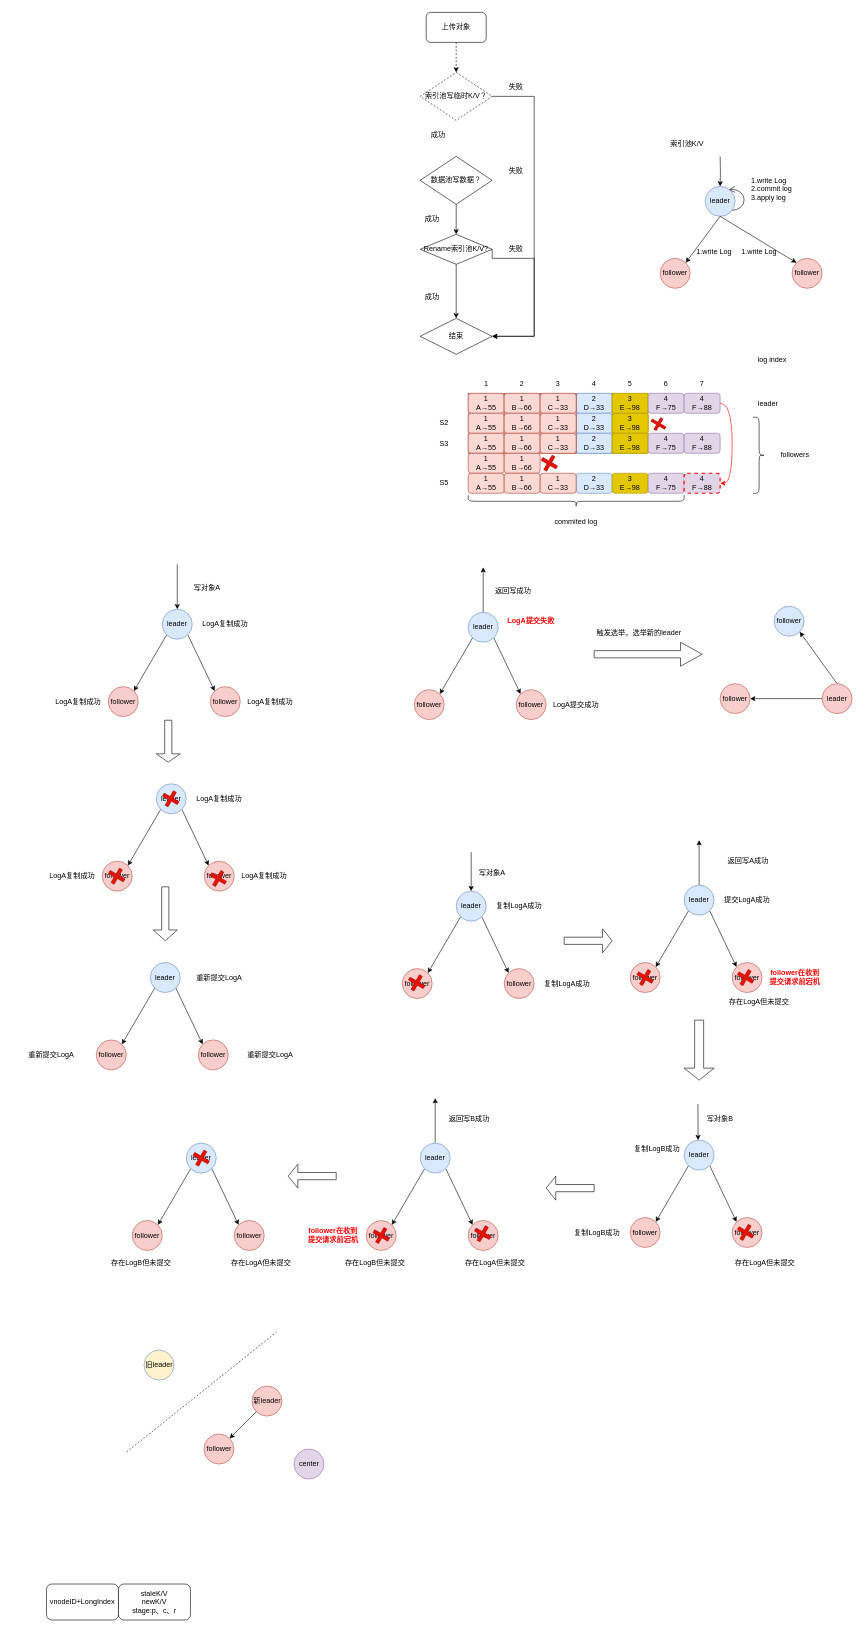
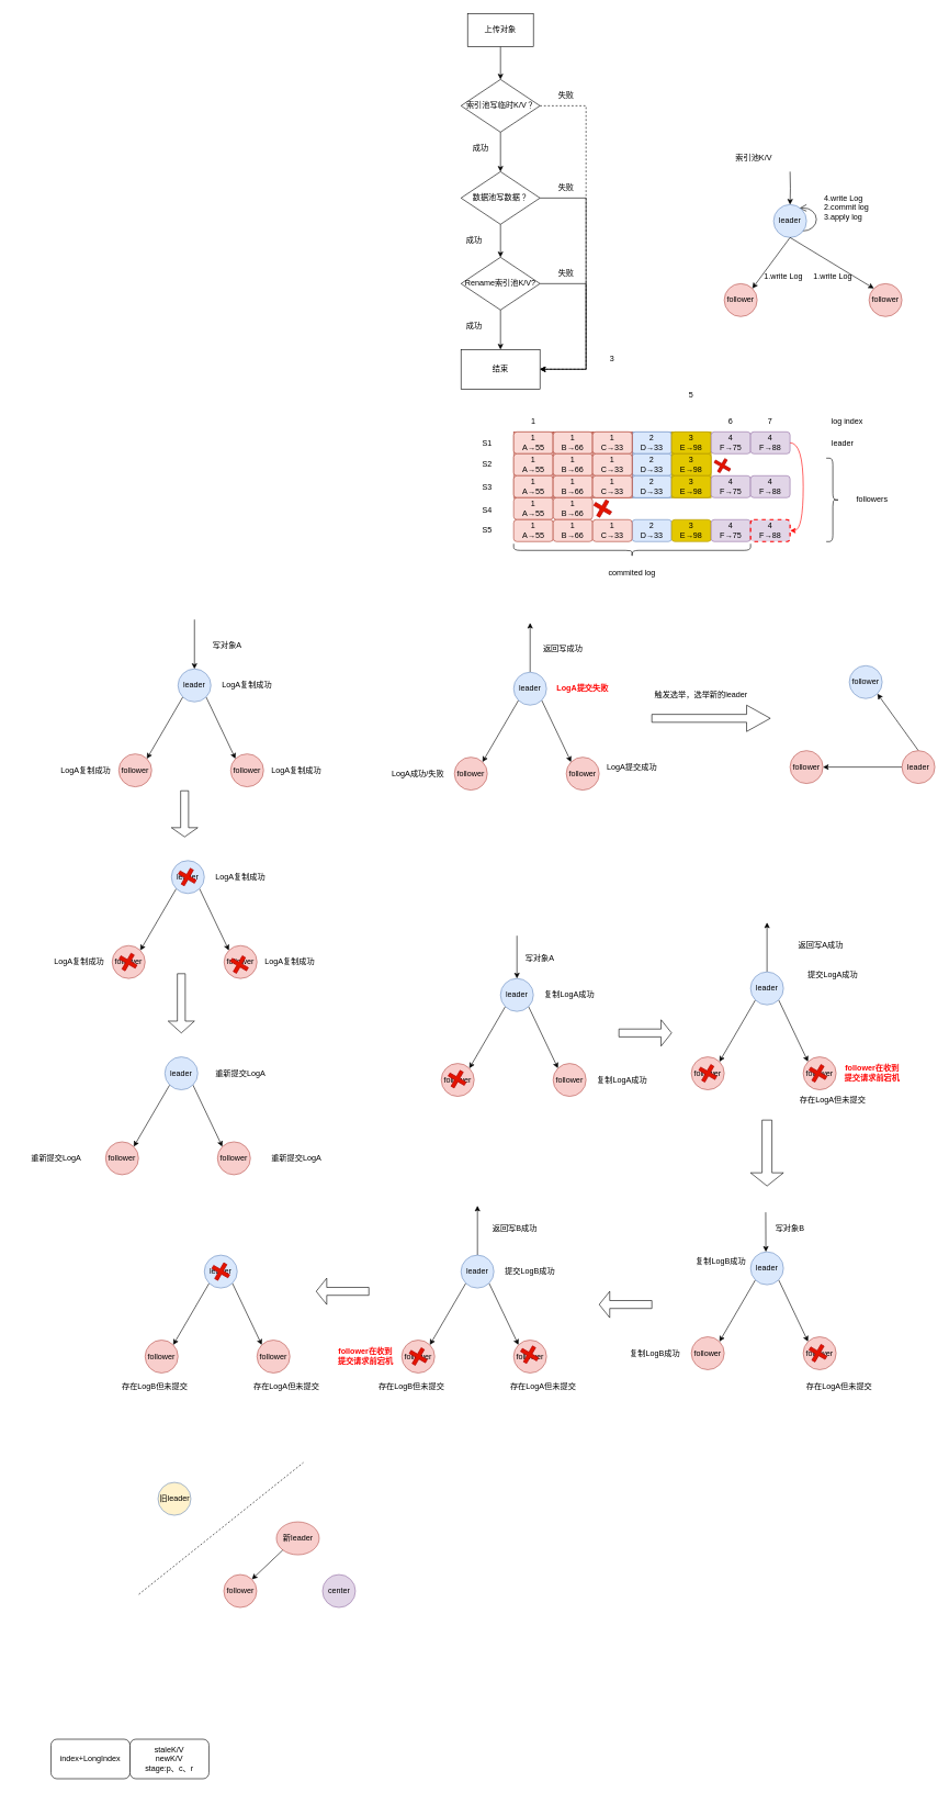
- <mxCell id="51" value="上传对象" style="rounded=1;whiteSpace=wrap;html=1;strokeColor=#000000;strokeWidth=1;" parent="1" vertex="1"><mxGeometry x="710" y="20" width="100" height="50" as="geometry" /></mxCell>
+ <mxCell id="51" value="上传对象" style="whiteSpace=wrap;html=1;strokeColor=#000000;strokeWidth=1;rounded=0;" parent="1" vertex="1"><mxGeometry x="710" y="20" width="100" height="50" as="geometry" /></mxCell>
- <mxCell id="50" value="" style="edgeStyle=none;rounded=0;orthogonalLoop=1;jettySize=auto;html=1;strokeColor=#000000;elbow=vertical;dashed=1;" parent="1" source="51" target="54" edge="1"><mxGeometry relative="1" as="geometry" /></mxCell>
+ <mxCell id="50" value="" style="edgeStyle=none;rounded=0;orthogonalLoop=1;jettySize=auto;html=1;strokeColor=#000000;elbow=vertical;" parent="1" source="51" target="54" edge="1"><mxGeometry relative="1" as="geometry" /></mxCell>
- <mxCell id="54" value="&lt;span style=&quot;&quot;&gt;索引池写临时K/V？&lt;/span&gt;" style="rhombus;whiteSpace=wrap;html=1;strokeColor=#000000;strokeWidth=1;dashed=1;" parent="1" vertex="1"><mxGeometry x="700" y="120" width="120" height="80" as="geometry" /></mxCell>
+ <mxCell id="54" value="&lt;span style=&quot;&quot;&gt;索引池写临时K/V？&lt;/span&gt;" style="rhombus;whiteSpace=wrap;html=1;strokeColor=#000000;strokeWidth=1;" parent="1" vertex="1"><mxGeometry x="700" y="120" width="120" height="80" as="geometry" /></mxCell>
- <mxCell id="53" style="rounded=0;orthogonalLoop=1;jettySize=auto;html=1;exitX=1;exitY=0.5;exitDx=0;exitDy=0;entryX=1;entryY=0.5;entryDx=0;entryDy=0;strokeColor=#000000;elbow=vertical;edgeStyle=orthogonalEdgeStyle;" parent="1" source="54" target="63" edge="1"><mxGeometry relative="1" as="geometry"><Array as="points"><mxPoint x="890" y="160" /><mxPoint x="890" y="560" /></Array></mxGeometry></mxCell>
+ <mxCell id="53" style="rounded=0;orthogonalLoop=1;jettySize=auto;html=1;exitX=1;exitY=0.5;exitDx=0;exitDy=0;entryX=1;entryY=0.5;entryDx=0;entryDy=0;strokeColor=#000000;elbow=vertical;edgeStyle=orthogonalEdgeStyle;dashed=1;" parent="1" source="54" target="63" edge="1"><mxGeometry relative="1" as="geometry"><Array as="points"><mxPoint x="890" y="160" /><mxPoint x="890" y="560" /></Array></mxGeometry></mxCell>
+ <mxCell id="52" style="edgeStyle=none;rounded=0;orthogonalLoop=1;jettySize=auto;html=1;exitX=0.5;exitY=1;exitDx=0;exitDy=0;entryX=0.5;entryY=0;entryDx=0;entryDy=0;strokeColor=#000000;elbow=vertical;" parent="1" source="54" target="57" edge="1"><mxGeometry relative="1" as="geometry" /></mxCell>
+ <mxCell id="56" style="edgeStyle=orthogonalEdgeStyle;rounded=0;orthogonalLoop=1;jettySize=auto;html=1;exitX=1;exitY=0.5;exitDx=0;exitDy=0;entryX=1;entryY=0.5;entryDx=0;entryDy=0;strokeColor=#000000;elbow=vertical;" parent="1" source="57" target="63" edge="1"><mxGeometry relative="1" as="geometry"><Array as="points"><mxPoint x="890" y="300" /><mxPoint x="890" y="560" /></Array></mxGeometry></mxCell>
- <mxCell id="77" value="1.write Log&lt;br&gt;2.commit log&lt;br&gt;3.apply log" style="text;html=1;strokeColor=none;fillColor=none;align=left;verticalAlign=middle;whiteSpace=wrap;rounded=0;" parent="68" vertex="1"><mxGeometry x="190" y="80" width="100" height="50" as="geometry" /></mxCell>
+ <mxCell id="77" value="4.write Log&lt;br&gt;2.commit log&lt;br&gt;3.apply log" style="text;html=1;strokeColor=none;fillColor=none;align=left;verticalAlign=middle;whiteSpace=wrap;rounded=0;" parent="68" vertex="1"><mxGeometry x="190" y="80" width="100" height="50" as="geometry" /></mxCell>
- <mxCell id="61" value="Rename索引池K/V?" style="rhombus;whiteSpace=wrap;html=1;strokeColor=#000000;strokeWidth=1;" parent="1" vertex="1"><mxGeometry x="700" y="390" width="120" height="50" as="geometry" /></mxCell>
+ <mxCell id="61" value="Rename索引池K/V?" style="rhombus;whiteSpace=wrap;html=1;strokeColor=#000000;strokeWidth=1;" parent="1" vertex="1"><mxGeometry x="700" y="390" width="120" height="80" as="geometry" /></mxCell>
- <mxCell id="63" value="结束" style="rhombus;whiteSpace=wrap;html=1;strokeColor=#000000;strokeWidth=1;" parent="1" vertex="1"><mxGeometry x="700" y="530" width="120" height="60" as="geometry" /></mxCell>
+ <mxCell id="63" value="结束" style="whiteSpace=wrap;html=1;strokeColor=#000000;strokeWidth=1;" parent="1" vertex="1"><mxGeometry x="700" y="530" width="120" height="60" as="geometry" /></mxCell>
- <mxCell id="201" value="log index" style="text;html=1;strokeColor=none;fillColor=none;align=center;verticalAlign=middle;whiteSpace=wrap;rounded=0;" vertex="1" parent="1"><mxGeometry x="1256.5" y="585" width="60" height="30" as="geometry" /></mxCell>
+ <mxCell id="201" value="log index" style="text;html=1;strokeColor=none;fillColor=none;align=center;verticalAlign=middle;whiteSpace=wrap;rounded=0;" vertex="1" parent="1"><mxGeometry x="1256.5" y="625" width="60" height="30" as="geometry" /></mxCell>
- <mxCell id="195" value="2" style="text;html=1;strokeColor=none;fillColor=none;align=center;verticalAlign=middle;whiteSpace=wrap;rounded=0;" vertex="1" parent="1"><mxGeometry x="840" y="625" width="60" height="30" as="geometry" /></mxCell>
- <mxCell id="196" value="3" style="text;html=1;strokeColor=none;fillColor=none;align=center;verticalAlign=middle;whiteSpace=wrap;rounded=0;" vertex="1" parent="1"><mxGeometry x="900" y="625" width="60" height="30" as="geometry" /></mxCell>
+ <mxCell id="196" value="3" style="text;html=1;strokeColor=none;fillColor=none;align=center;verticalAlign=middle;whiteSpace=wrap;rounded=0;" vertex="1" parent="1"><mxGeometry x="900" y="530" width="60" height="30" as="geometry" /></mxCell>
- <mxCell id="197" value="4" style="text;html=1;strokeColor=none;fillColor=none;align=center;verticalAlign=middle;whiteSpace=wrap;rounded=0;" vertex="1" parent="1"><mxGeometry x="960" y="625" width="60" height="30" as="geometry" /></mxCell>
- <mxCell id="198" value="5" style="text;html=1;strokeColor=none;fillColor=none;align=center;verticalAlign=middle;whiteSpace=wrap;rounded=0;" vertex="1" parent="1"><mxGeometry x="1020" y="625" width="60" height="30" as="geometry" /></mxCell>
+ <mxCell id="198" value="5" style="text;html=1;strokeColor=none;fillColor=none;align=center;verticalAlign=middle;whiteSpace=wrap;rounded=0;" vertex="1" parent="1"><mxGeometry x="1020" y="585" width="60" height="30" as="geometry" /></mxCell>
+ <mxCell id="16" value="S1" style="text;html=1;strokeColor=none;fillColor=none;align=center;verticalAlign=middle;whiteSpace=wrap;rounded=0;" parent="3" vertex="1"><mxGeometry y="1.67" width="60" height="30" as="geometry" /></mxCell>
+ <mxCell id="21" value="S4" style="text;html=1;strokeColor=none;fillColor=none;align=center;verticalAlign=middle;whiteSpace=wrap;rounded=0;" parent="3" vertex="1"><mxGeometry y="104.99" width="60" height="30" as="geometry" /></mxCell>
- <mxCell id="88" value="&lt;font color=&quot;#ff0000&quot;&gt;&lt;b&gt;LogA提交失败&lt;/b&gt;&lt;/font&gt;" style="text;html=1;strokeColor=none;fillColor=none;align=center;verticalAlign=middle;whiteSpace=wrap;rounded=0;" parent="1" vertex="1"><mxGeometry x="840" y="1020" width="90" height="30" as="geometry" /></mxCell>
+ <mxCell id="88" value="&lt;font color=&quot;#ff0000&quot;&gt;&lt;b&gt;LogA提交失败&lt;/b&gt;&lt;/font&gt;" style="text;html=1;strokeColor=none;fillColor=none;align=center;verticalAlign=middle;whiteSpace=wrap;rounded=0;" parent="1" vertex="1"><mxGeometry x="840" y="1030" width="90" height="30" as="geometry" /></mxCell>
+ <mxCell id="86" value="LogA成功/失败" style="text;html=1;strokeColor=none;fillColor=none;align=center;verticalAlign=middle;whiteSpace=wrap;rounded=0;" parent="1" vertex="1"><mxGeometry x="590" y="1159" width="90" height="30" as="geometry" /></mxCell>
- <mxCell id="87" value="LogA提交成功" style="text;html=1;strokeColor=none;fillColor=none;align=center;verticalAlign=middle;whiteSpace=wrap;rounded=0;" parent="1" vertex="1"><mxGeometry x="920" y="1159" width="80" height="30" as="geometry" /></mxCell>
+ <mxCell id="87" value="LogA提交成功" style="text;html=1;strokeColor=none;fillColor=none;align=center;verticalAlign=middle;whiteSpace=wrap;rounded=0;" parent="1" vertex="1"><mxGeometry x="920" y="1149" width="80" height="30" as="geometry" /></mxCell>
- <mxCell id="111" value="提交LogA成功" style="text;html=1;strokeColor=none;fillColor=none;align=center;verticalAlign=middle;whiteSpace=wrap;rounded=0;" parent="1" vertex="1"><mxGeometry x="1200" y="1485" width="90" height="30" as="geometry" /></mxCell>
+ <mxCell id="111" value="提交LogA成功" style="text;html=1;strokeColor=none;fillColor=none;align=center;verticalAlign=middle;whiteSpace=wrap;rounded=0;" parent="1" vertex="1"><mxGeometry x="1220" y="1465" width="90" height="30" as="geometry" /></mxCell>
+ <mxCell id="138" value="提交LogB成功" style="text;html=1;strokeColor=none;fillColor=none;align=center;verticalAlign=middle;whiteSpace=wrap;rounded=0;" parent="1" vertex="1"><mxGeometry x="760" y="1915" width="90" height="30" as="geometry" /></mxCell>
- <mxCell id="187" value="新leader" style="ellipse;whiteSpace=wrap;html=1;aspect=fixed;strokeColor=#b85450;strokeWidth=1;fillColor=#f8cecc;" parent="1" vertex="1"><mxGeometry x="419.56" y="2310" width="50" height="50" as="geometry" /></mxCell>
+ <mxCell id="187" value="新leader" style="ellipse;whiteSpace=wrap;html=1;aspect=fixed;strokeColor=#b85450;strokeWidth=1;fillColor=#f8cecc;" parent="1" vertex="1"><mxGeometry x="419.56" y="2310" width="65" height="50" as="geometry" /></mxCell>
- <mxCell id="191" value="center" style="ellipse;whiteSpace=wrap;html=1;aspect=fixed;strokeColor=#9673a6;strokeWidth=1;fillColor=#e1d5e7;" parent="1" vertex="1"><mxGeometry x="489.56" y="2415" width="50" height="50" as="geometry" /></mxCell>
+ <mxCell id="191" value="center" style="ellipse;whiteSpace=wrap;html=1;aspect=fixed;strokeColor=#9673a6;strokeWidth=1;fillColor=#e1d5e7;" parent="1" vertex="1"><mxGeometry x="489.56" y="2390" width="50" height="50" as="geometry" /></mxCell>
- <mxCell id="192" value="vnodeID+LongIndex" style="rounded=1;whiteSpace=wrap;html=1;" parent="1" vertex="1"><mxGeometry x="77" y="2640" width="120" height="60" as="geometry" /></mxCell>
+ <mxCell id="192" value="index+LongIndex" style="rounded=1;whiteSpace=wrap;html=1;" parent="1" vertex="1"><mxGeometry x="77" y="2640" width="120" height="60" as="geometry" /></mxCell>
